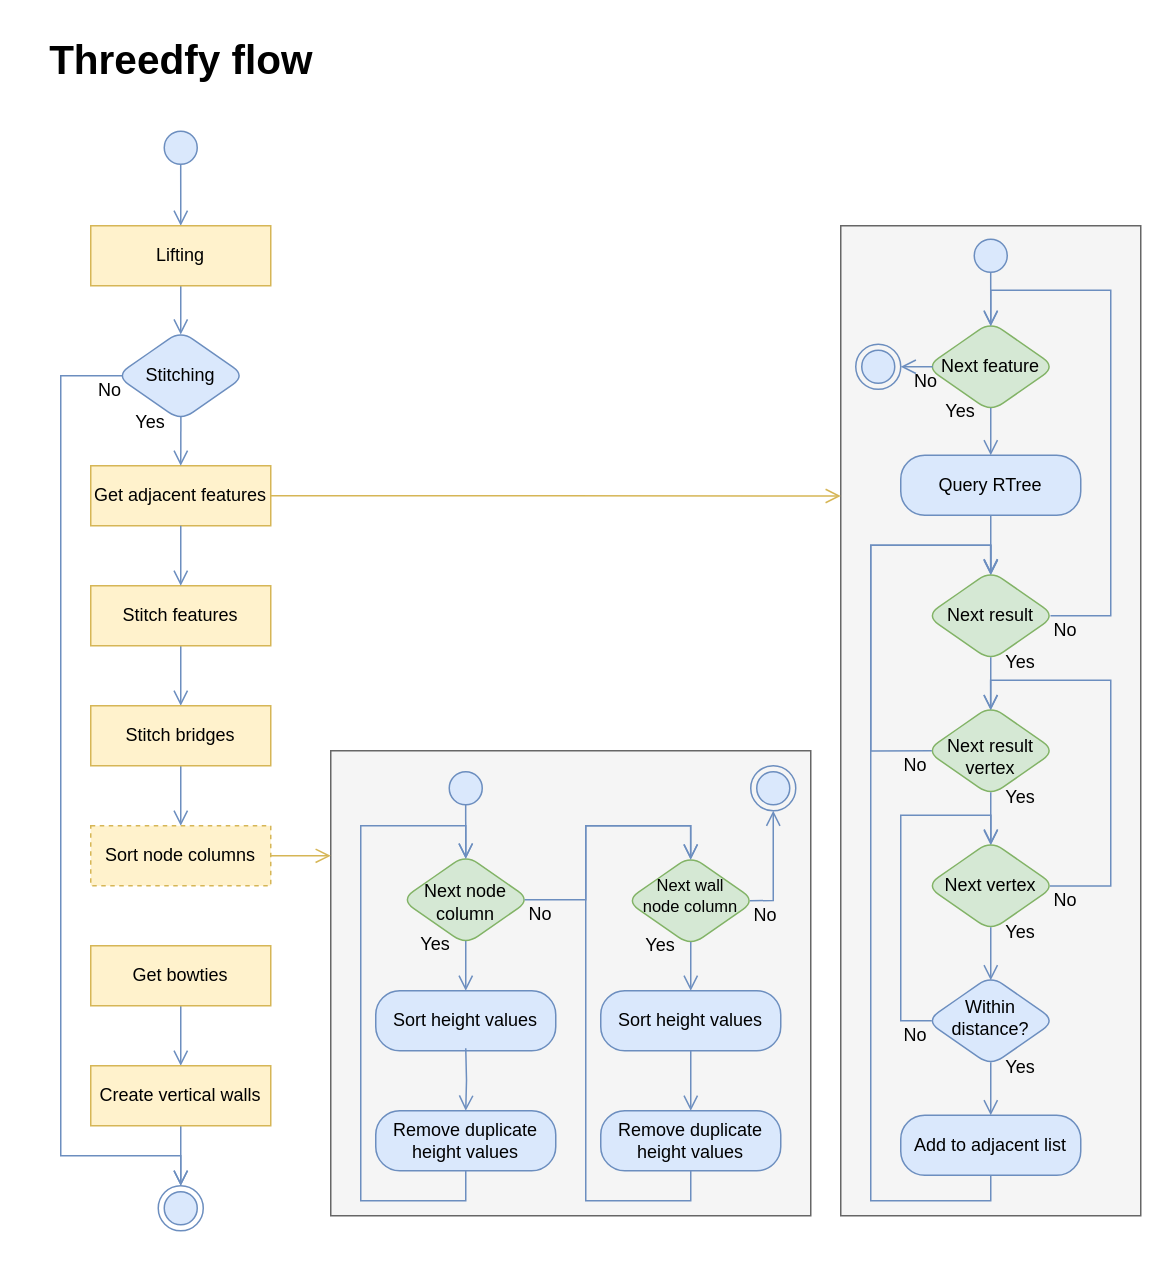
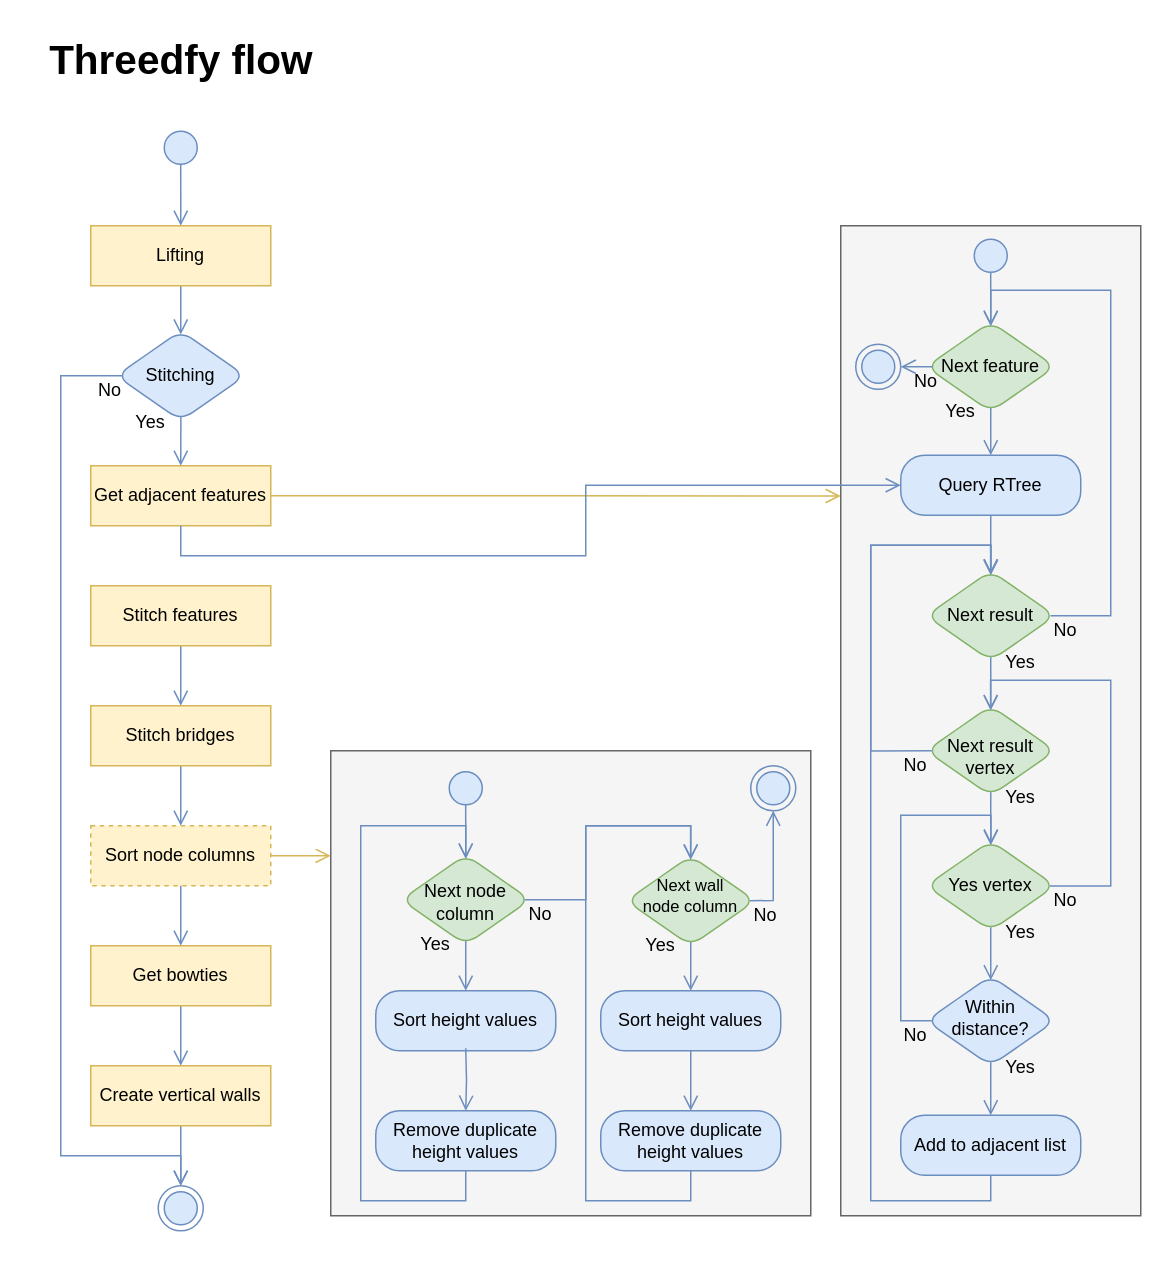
- <mxCell id="75" value="" style="edgeStyle=orthogonalEdgeStyle;rounded=0;orthogonalLoop=1;jettySize=auto;html=1;shadow=0;fontColor=#ffffff;fillColor=#dae8fc;strokeColor=#6c8ebf;endSize=8;endArrow=open;endFill=0;exitX=0.5;exitY=1;exitDx=0;exitDy=0;entryX=0.5;entryY=0;entryDx=0;entryDy=0;" parent="1" source="13" target="15" edge="1"><mxGeometry relative="1" as="geometry"><mxPoint x="220" y="280" as="targetPoint" /><mxPoint x="230" y="360" as="sourcePoint" /></mxGeometry></mxCell>
+ <mxCell id="75" value="" style="edgeStyle=orthogonalEdgeStyle;rounded=0;orthogonalLoop=1;jettySize=auto;html=1;shadow=0;fontColor=#ffffff;fillColor=#dae8fc;strokeColor=#6c8ebf;endSize=8;endArrow=open;endFill=0;exitX=0.5;exitY=1;exitDx=0;exitDy=0;" parent="1" source="13" target="25" edge="1"><mxGeometry relative="1" as="geometry"><mxPoint x="220" y="280" as="targetPoint" /><mxPoint x="230" y="360" as="sourcePoint" /></mxGeometry></mxCell>
- <mxCell id="41" value="Next vertex" style="rhombus;whiteSpace=wrap;html=1;fillColor=#d5e8d4;strokeColor=#82b366;rounded=1;shadow=0;strokeWidth=1;perimeterSpacing=0;spacingTop=0;" parent="1" vertex="1"><mxGeometry x="617" y="560" width="86" height="60" as="geometry" /></mxCell>
+ <mxCell id="41" value="Yes vertex" style="rhombus;whiteSpace=wrap;html=1;fillColor=#d5e8d4;strokeColor=#82b366;rounded=1;shadow=0;strokeWidth=1;perimeterSpacing=0;spacingTop=0;" parent="1" vertex="1"><mxGeometry x="617" y="560" width="86" height="60" as="geometry" /></mxCell>
+ <mxCell id="81" value="" style="edgeStyle=orthogonalEdgeStyle;rounded=0;orthogonalLoop=1;jettySize=auto;html=1;shadow=0;fontColor=#ffffff;exitX=0.5;exitY=1;exitDx=0;exitDy=0;fillColor=#dae8fc;strokeColor=#6c8ebf;endArrow=open;endFill=0;endSize=8;entryX=0.5;entryY=0;entryDx=0;entryDy=0;" edge="1" parent="1" source="18" target="20"><mxGeometry relative="1" as="geometry"><mxPoint x="130" y="640" as="targetPoint" /><mxPoint x="130" y="600" as="sourcePoint" /></mxGeometry></mxCell>
